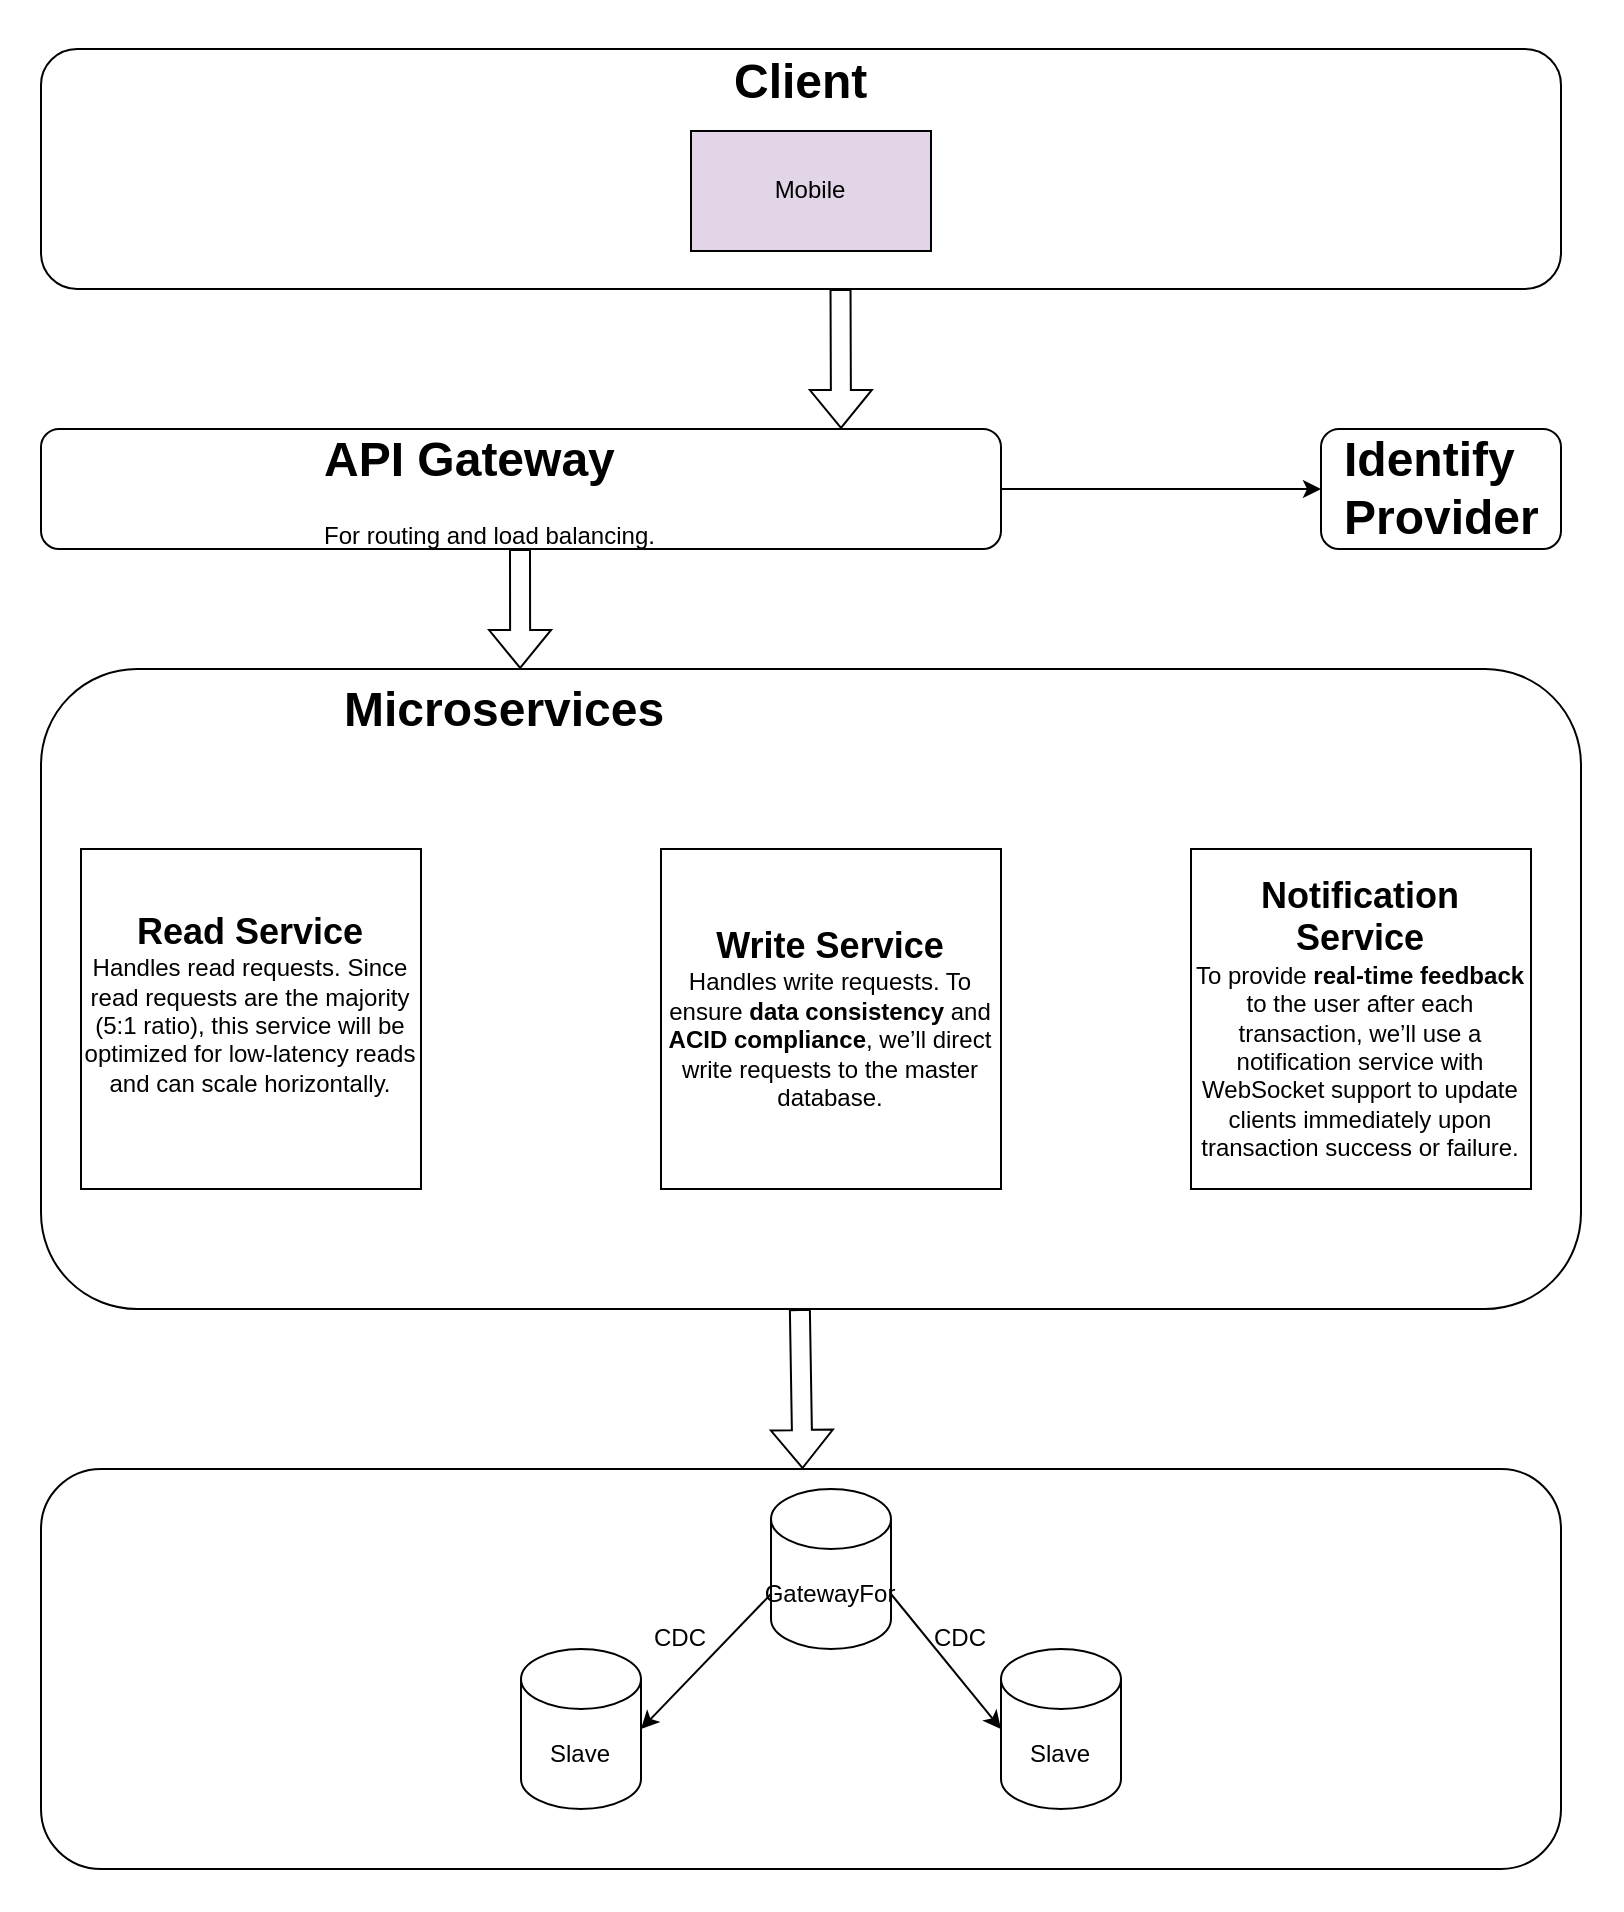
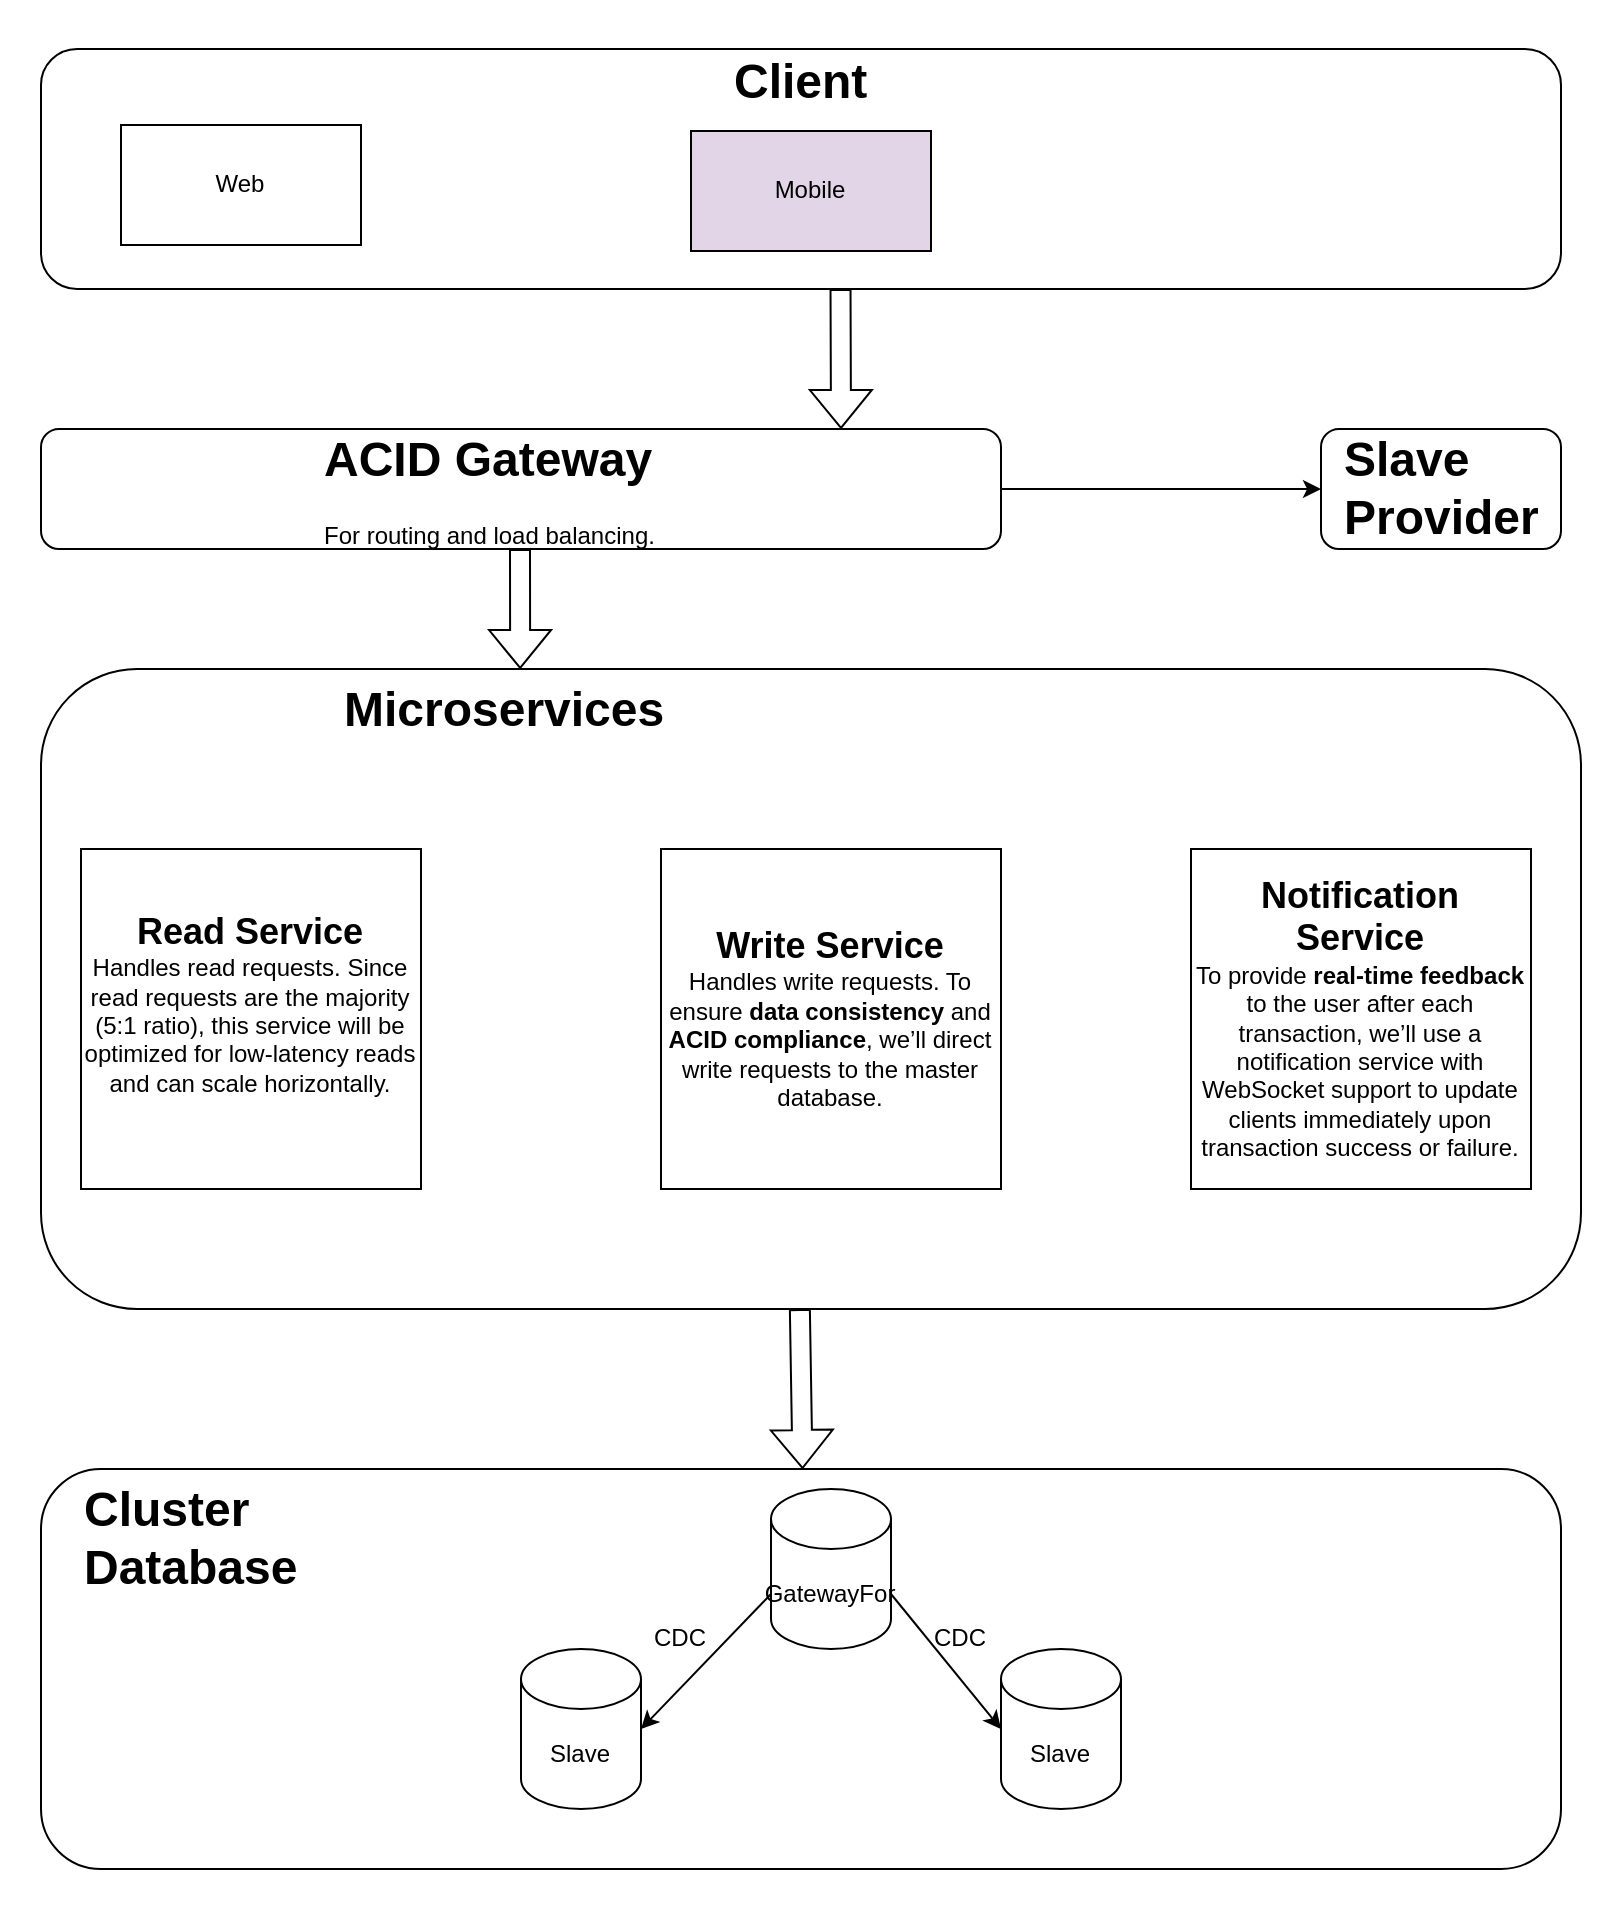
+ <mxCell id="3" value="Web" style="rounded=0;whiteSpace=wrap;html=1;" vertex="1" parent="1"><mxGeometry x="60" y="62" width="120" height="60" as="geometry" /></mxCell>
- <mxCell id="10" value="&lt;h1 style=&quot;margin-top: 0px;&quot;&gt;Identify Provider&lt;/h1&gt;" style="text;html=1;whiteSpace=wrap;overflow=hidden;rounded=0;" vertex="1" parent="1"><mxGeometry x="670" y="209" width="110" height="70" as="geometry" /></mxCell>
+ <mxCell id="10" value="&lt;h1 style=&quot;margin-top: 0px;&quot;&gt;Slave Provider&lt;/h1&gt;" style="text;html=1;whiteSpace=wrap;overflow=hidden;rounded=0;" vertex="1" parent="1"><mxGeometry x="670" y="209" width="110" height="70" as="geometry" /></mxCell>
- <mxCell id="11" value="&lt;h1 style=&quot;margin-top: 0px;&quot;&gt;API Gateway&lt;/h1&gt;&lt;p&gt;For routing and load balancing.&lt;/p&gt;" style="text;html=1;whiteSpace=wrap;overflow=hidden;rounded=0;" vertex="1" parent="1"><mxGeometry x="160" y="209" width="180" height="80" as="geometry" /></mxCell>
+ <mxCell id="11" value="&lt;h1 style=&quot;margin-top: 0px;&quot;&gt;ACID Gateway&lt;/h1&gt;&lt;p&gt;For routing and load balancing.&lt;/p&gt;" style="text;html=1;whiteSpace=wrap;overflow=hidden;rounded=0;" vertex="1" parent="1"><mxGeometry x="160" y="209" width="180" height="80" as="geometry" /></mxCell>
+ <mxCell id="23" value="&lt;h1 style=&quot;margin-top: 0px;&quot;&gt;Cluster Database&lt;/h1&gt;&lt;p&gt;.&lt;/p&gt;" style="text;html=1;whiteSpace=wrap;overflow=hidden;rounded=0;" vertex="1" parent="1"><mxGeometry x="40" y="734" width="180" height="70" as="geometry" /></mxCell>
